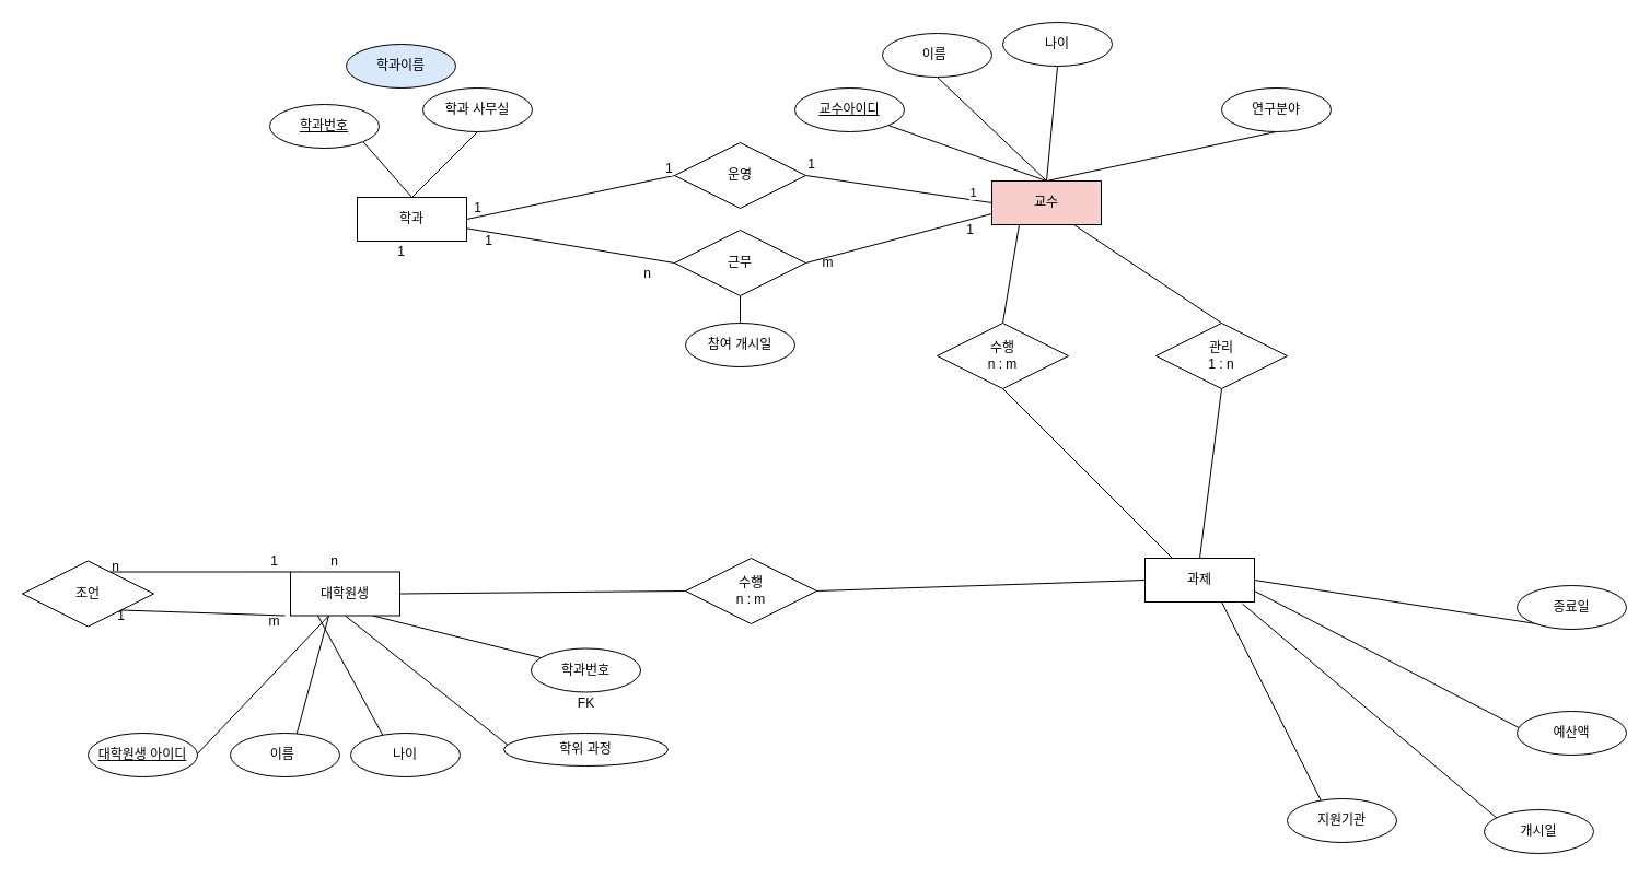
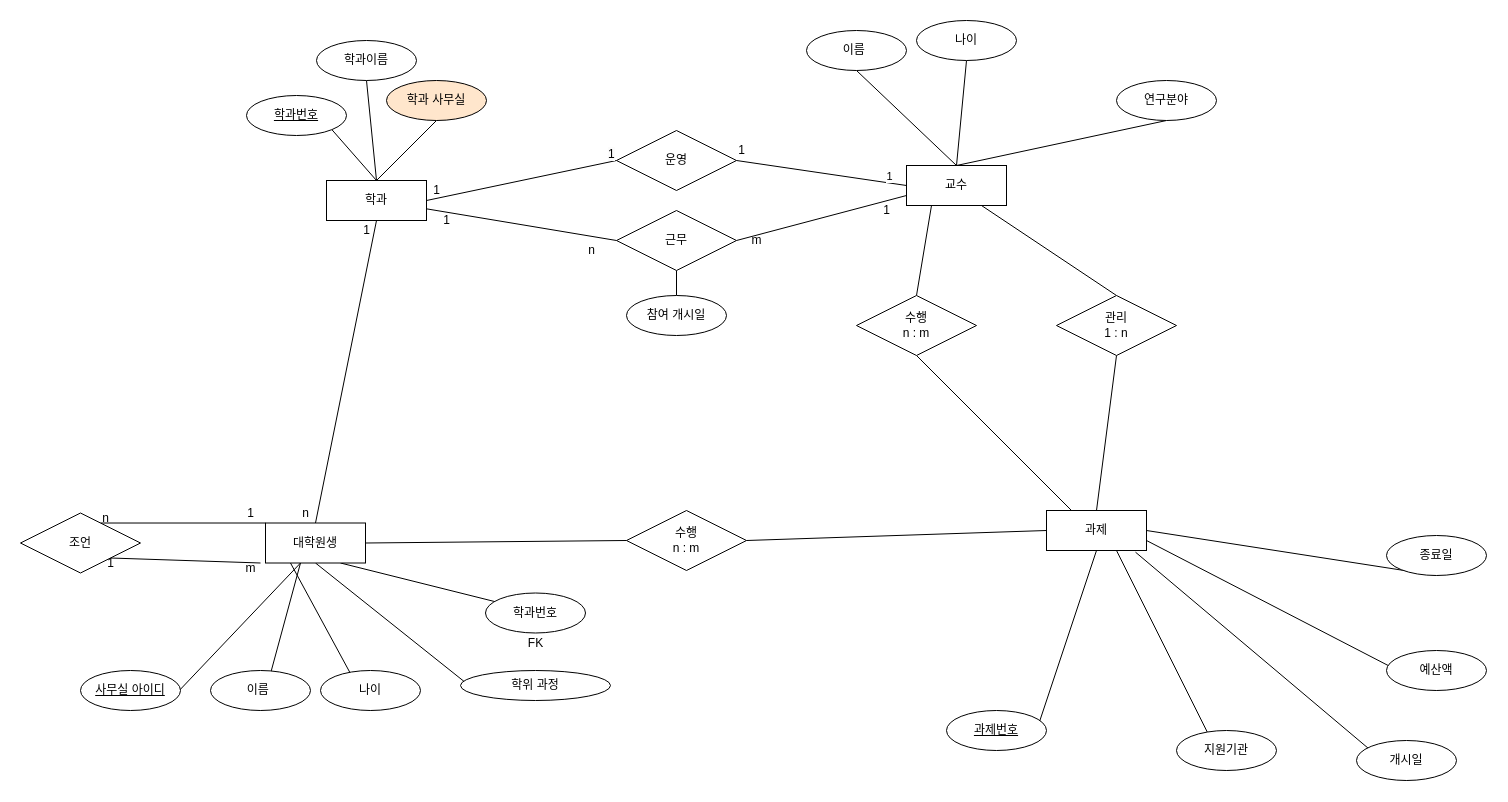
- <mxCell id="20" value="학과이름" style="ellipse;whiteSpace=wrap;html=1;align=center;fillColor=#dae8fc;" vertex="1" parent="1"><mxGeometry x="316" y="40" width="100" height="40" as="geometry" /></mxCell>
+ <mxCell id="20" value="학과이름" style="ellipse;whiteSpace=wrap;html=1;align=center;" vertex="1" parent="1"><mxGeometry x="316" y="40" width="100" height="40" as="geometry" /></mxCell>
- <mxCell id="18" value="학과 사무실" style="ellipse;whiteSpace=wrap;html=1;align=center;" vertex="1" parent="1"><mxGeometry x="386" y="80" width="100" height="40" as="geometry" /></mxCell>
+ <mxCell id="18" value="학과 사무실" style="ellipse;whiteSpace=wrap;html=1;align=center;fillColor=#ffe6cc;" vertex="1" parent="1"><mxGeometry x="386" y="80" width="100" height="40" as="geometry" /></mxCell>
- <mxCell id="6" value="교수아이디" style="ellipse;whiteSpace=wrap;html=1;align=center;fontStyle=4;" vertex="1" parent="1"><mxGeometry x="726" y="80" width="100" height="40" as="geometry" /></mxCell>
+ <mxCell id="19" style="edgeStyle=none;rounded=0;orthogonalLoop=1;jettySize=auto;html=1;exitX=0.5;exitY=1;exitDx=0;exitDy=0;entryX=0.5;entryY=0;entryDx=0;entryDy=0;endArrow=none;endFill=0;" edge="1" parent="1" source="20" target="14"><mxGeometry relative="1" as="geometry" /></mxCell>
- <mxCell id="5" style="rounded=0;orthogonalLoop=1;jettySize=auto;html=1;exitX=1;exitY=1;exitDx=0;exitDy=0;endArrow=none;endFill=0;entryX=0.5;entryY=0;entryDx=0;entryDy=0;" edge="1" parent="1" source="6" target="4"><mxGeometry relative="1" as="geometry"><Array as="points" /></mxGeometry></mxCell>
- <mxCell id="4" value="교수" style="whiteSpace=wrap;html=1;align=center;fillColor=#f8cecc;" vertex="1" parent="1"><mxGeometry x="906" y="165" width="100" height="40" as="geometry" /></mxCell>
+ <mxCell id="4" value="교수" style="whiteSpace=wrap;html=1;align=center;" vertex="1" parent="1"><mxGeometry x="906" y="165" width="100" height="40" as="geometry" /></mxCell>
+ <mxCell id="22" style="edgeStyle=none;rounded=0;orthogonalLoop=1;jettySize=auto;html=1;exitX=0.5;exitY=0;exitDx=0;exitDy=0;entryX=0.5;entryY=1;entryDx=0;entryDy=0;endArrow=none;endFill=0;" edge="1" parent="1" source="25" target="14"><mxGeometry relative="1" as="geometry" /></mxCell>
+ <mxCell id="34" style="rounded=0;orthogonalLoop=1;jettySize=auto;html=1;exitX=1;exitY=1;exitDx=0;exitDy=0;endArrow=none;endFill=0;entryX=0.5;entryY=1;entryDx=0;entryDy=0;" edge="1" parent="1" source="35" target="33"><mxGeometry relative="1" as="geometry"><Array as="points" /></mxGeometry></mxCell>
- <mxCell id="27" value="대학원생 아이디" style="ellipse;whiteSpace=wrap;html=1;align=center;fontStyle=4;" vertex="1" parent="1"><mxGeometry x="80" y="670" width="100" height="40" as="geometry" /></mxCell>
+ <mxCell id="27" value="사무실 아이디" style="ellipse;whiteSpace=wrap;html=1;align=center;fontStyle=4;" vertex="1" parent="1"><mxGeometry x="80" y="670" width="100" height="40" as="geometry" /></mxCell>
+ <mxCell id="35" value="과제번호" style="ellipse;whiteSpace=wrap;html=1;align=center;fontStyle=4;" vertex="1" parent="1"><mxGeometry x="946" y="710" width="100" height="40" as="geometry" /></mxCell>
